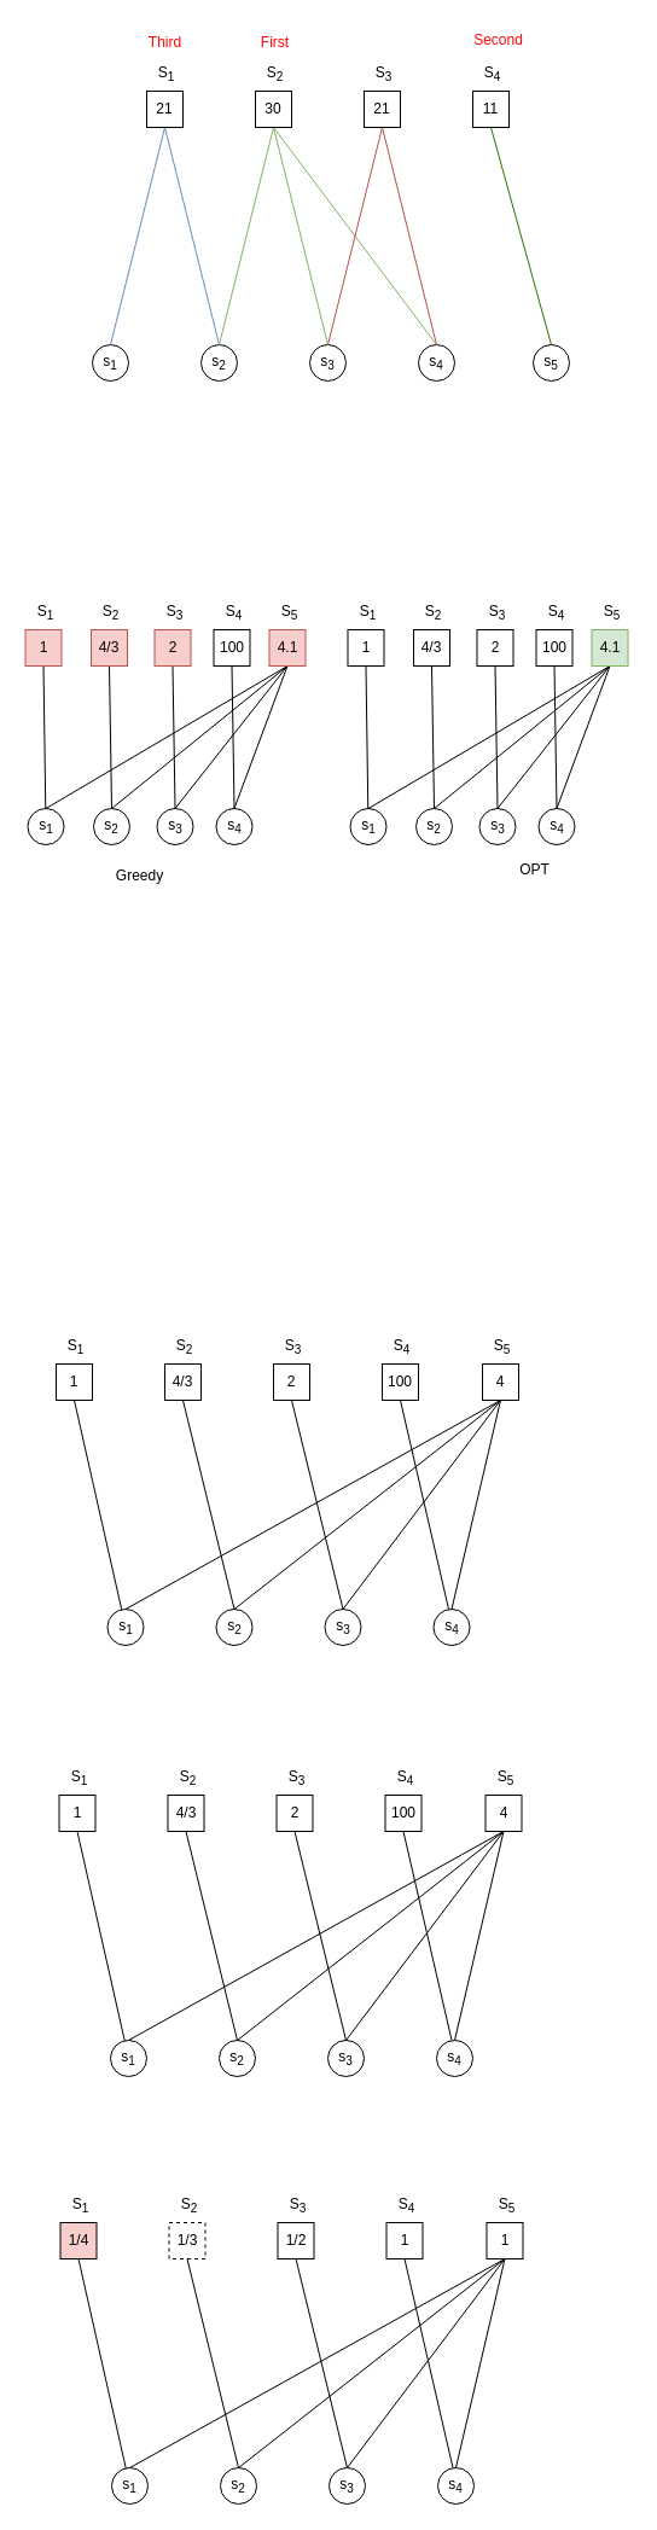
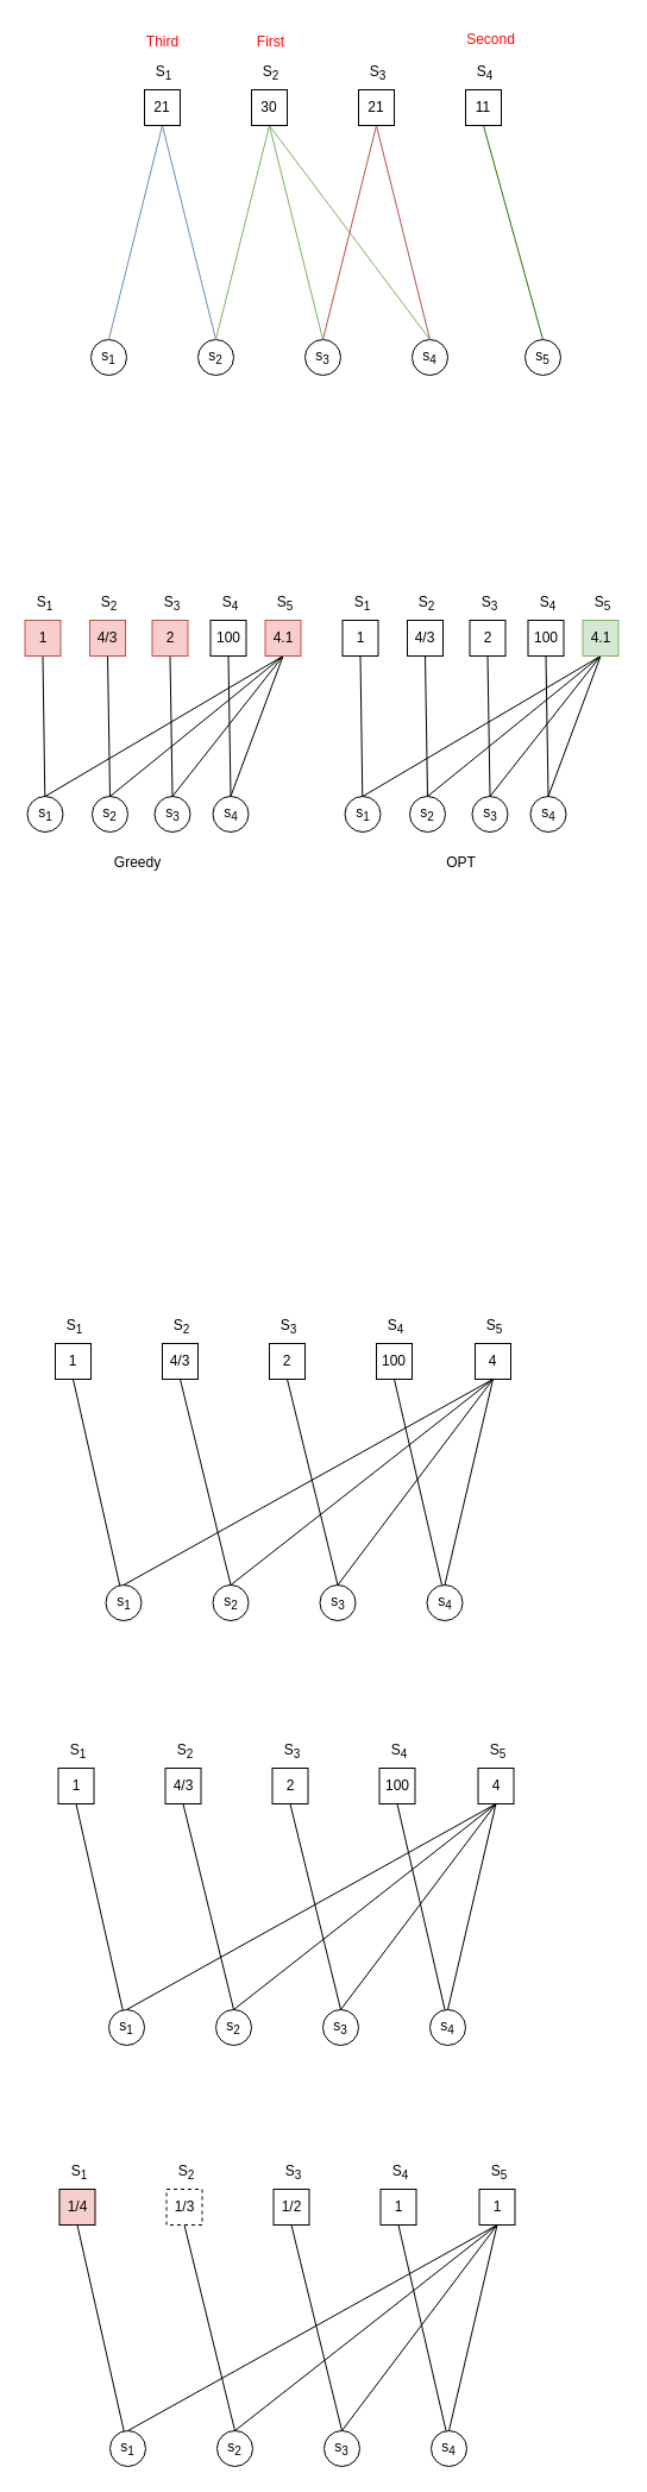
- <mxCell id="71" value="OPT" style="text;html=1;align=center;verticalAlign=middle;resizable=0;points=[];autosize=1;strokeColor=none;fillColor=none;fontColor=#000000;" parent="1" vertex="1"><mxGeometry x="420.5" y="707" width="43" height="26" as="geometry" /></mxCell>
+ <mxCell id="71" value="OPT" style="text;html=1;align=center;verticalAlign=middle;resizable=0;points=[];autosize=1;strokeColor=none;fillColor=none;fontColor=#000000;" parent="1" vertex="1"><mxGeometry x="365.5" y="712" width="43" height="26" as="geometry" /></mxCell>
